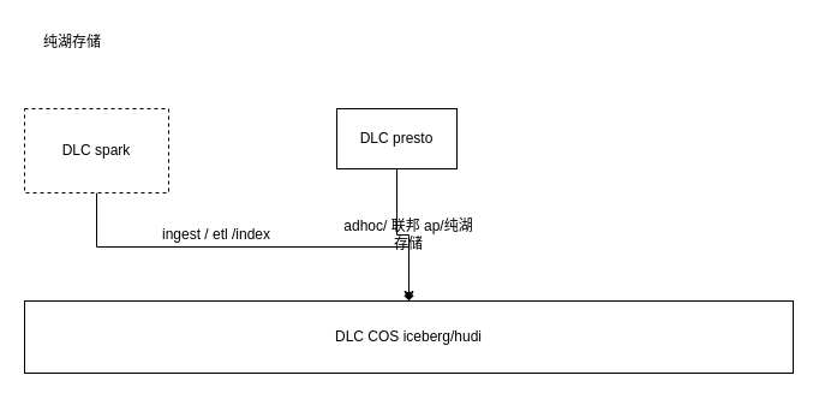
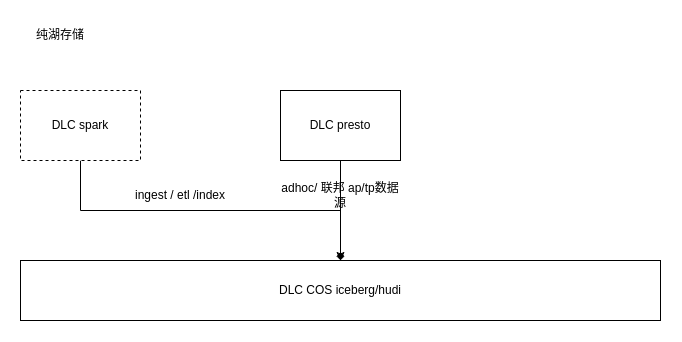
- <mxCell id="8" value="DLC presto" style="rounded=0;whiteSpace=wrap;html=1;" vertex="1" parent="1"><mxGeometry x="280" y="90" width="100" height="50" as="geometry" /></mxCell>
+ <mxCell id="8" value="DLC presto" style="rounded=0;whiteSpace=wrap;html=1;" vertex="1" parent="1"><mxGeometry x="280" y="90" width="120" height="70" as="geometry" /></mxCell>
- <mxCell id="9" value="adhoc/ 联邦 ap/纯湖存储" style="text;html=1;strokeColor=none;fillColor=none;align=center;verticalAlign=middle;whiteSpace=wrap;rounded=0;" vertex="1" parent="1"><mxGeometry x="280" y="180" width="120" height="30" as="geometry" /></mxCell>
+ <mxCell id="9" value="adhoc/ 联邦 ap/tp数据源" style="text;html=1;strokeColor=none;fillColor=none;align=center;verticalAlign=middle;whiteSpace=wrap;rounded=0;" vertex="1" parent="1"><mxGeometry x="280" y="180" width="120" height="30" as="geometry" /></mxCell>
- <mxCell id="5" value="DLC COS iceberg/hudi" style="rounded=0;whiteSpace=wrap;html=1;" vertex="1" parent="1"><mxGeometry x="20" y="250" width="640" height="60" as="geometry" /></mxCell>
+ <mxCell id="5" value="DLC COS iceberg/hudi" style="rounded=0;whiteSpace=wrap;html=1;" vertex="1" parent="1"><mxGeometry x="20" y="260" width="640" height="60" as="geometry" /></mxCell>
